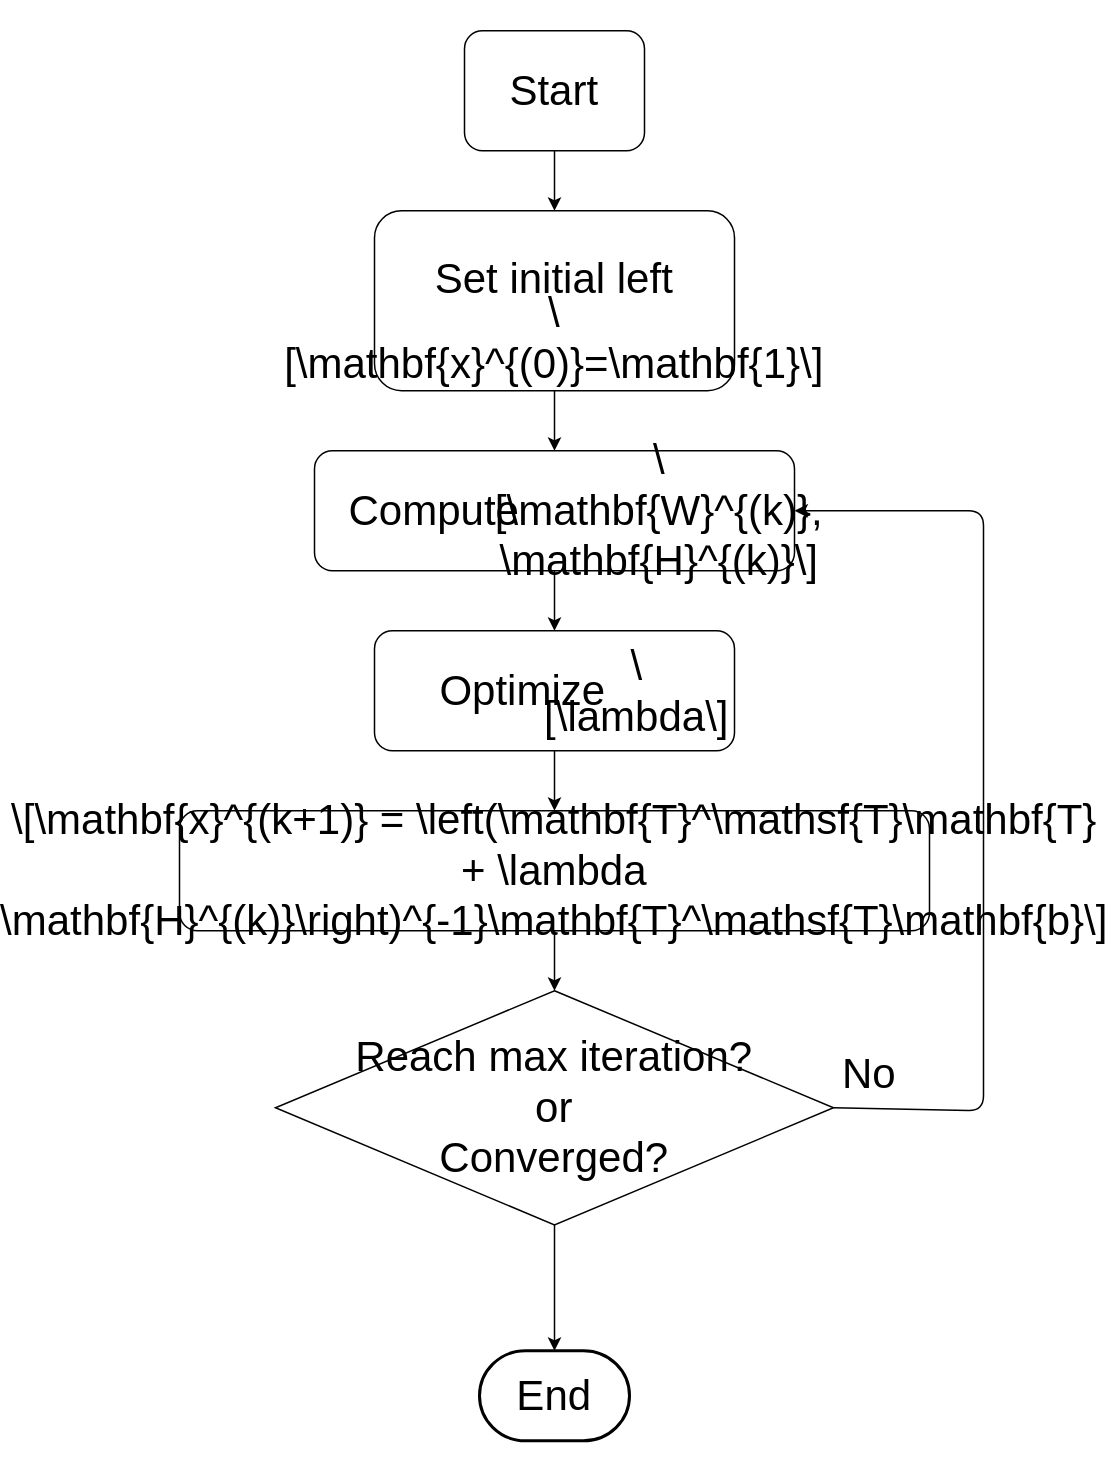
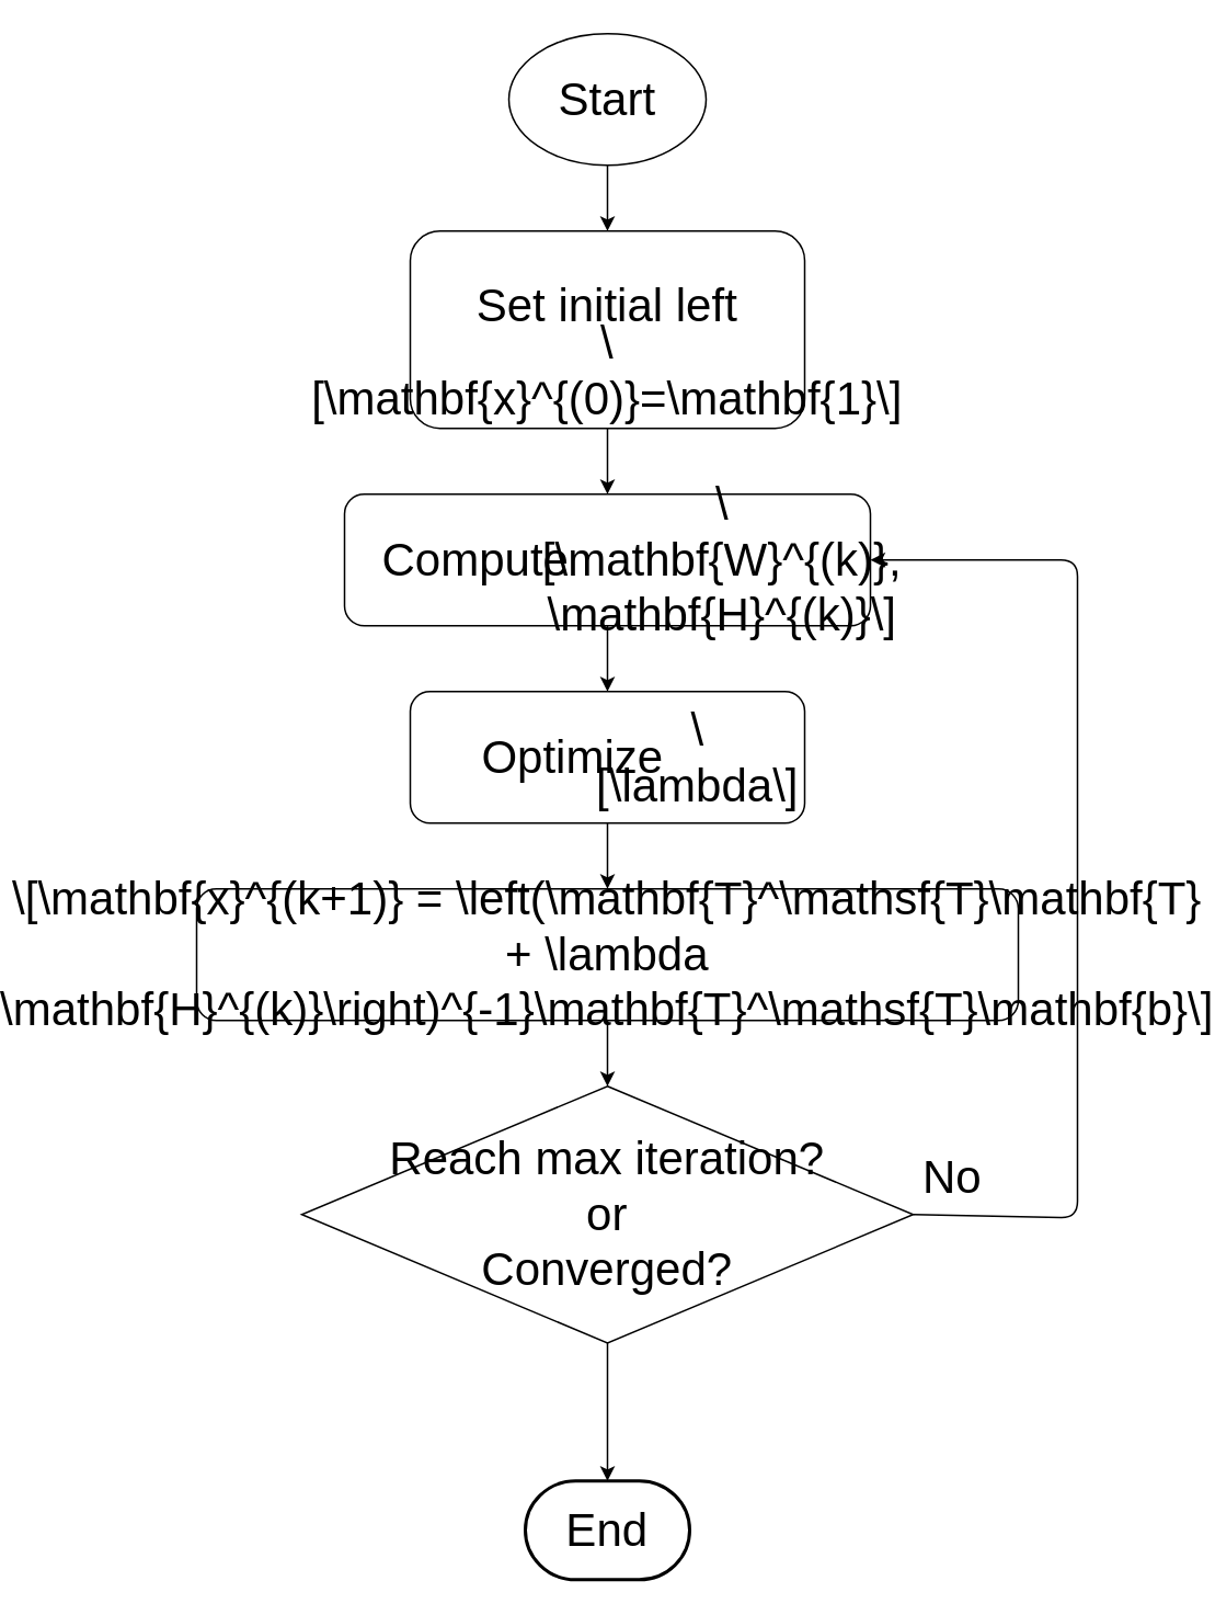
- <mxCell id="3" value="&lt;font style=&quot;font-size: 28px;&quot;&gt;Start&lt;/font&gt;" style="whiteSpace=wrap;html=1;fillColor=none;rounded=1;" parent="1" vertex="1"><mxGeometry x="210" y="20" width="120" height="80" as="geometry" /></mxCell>
+ <mxCell id="3" value="&lt;font style=&quot;font-size: 28px;&quot;&gt;Start&lt;/font&gt;" style="ellipse;whiteSpace=wrap;html=1;fillColor=none;" parent="1" vertex="1"><mxGeometry x="210" y="20" width="120" height="80" as="geometry" /></mxCell>
